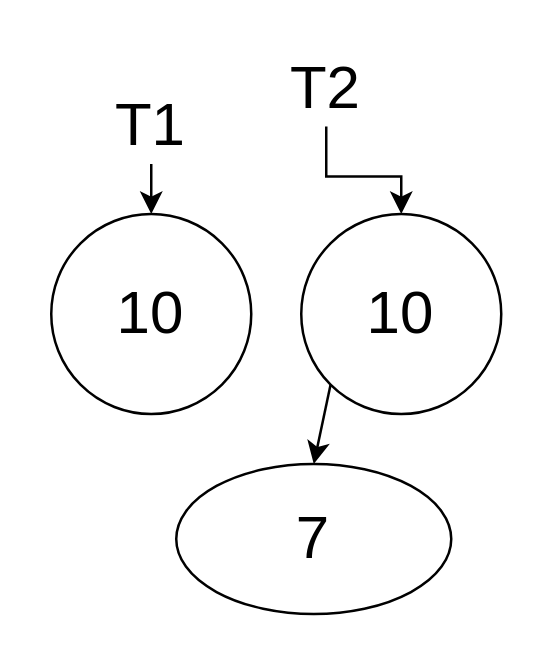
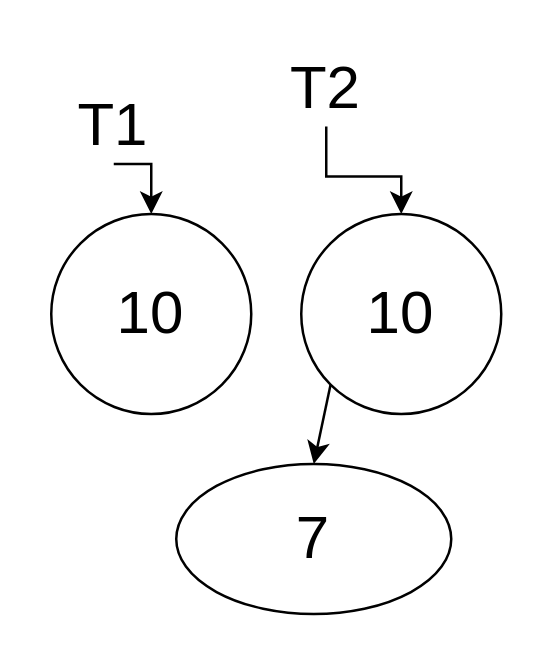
- <mxCell id="4" value="T1" style="text;html=1;strokeColor=none;fillColor=none;align=center;verticalAlign=middle;whiteSpace=wrap;rounded=0;fontSize=24;" vertex="1" parent="1"><mxGeometry x="30" y="35" width="60" height="30" as="geometry" /></mxCell>
+ <mxCell id="4" value="T1" style="text;html=1;strokeColor=none;fillColor=none;align=center;verticalAlign=middle;whiteSpace=wrap;rounded=0;fontSize=24;" vertex="1" parent="1"><mxGeometry x="15" y="35" width="60" height="30" as="geometry" /></mxCell>
